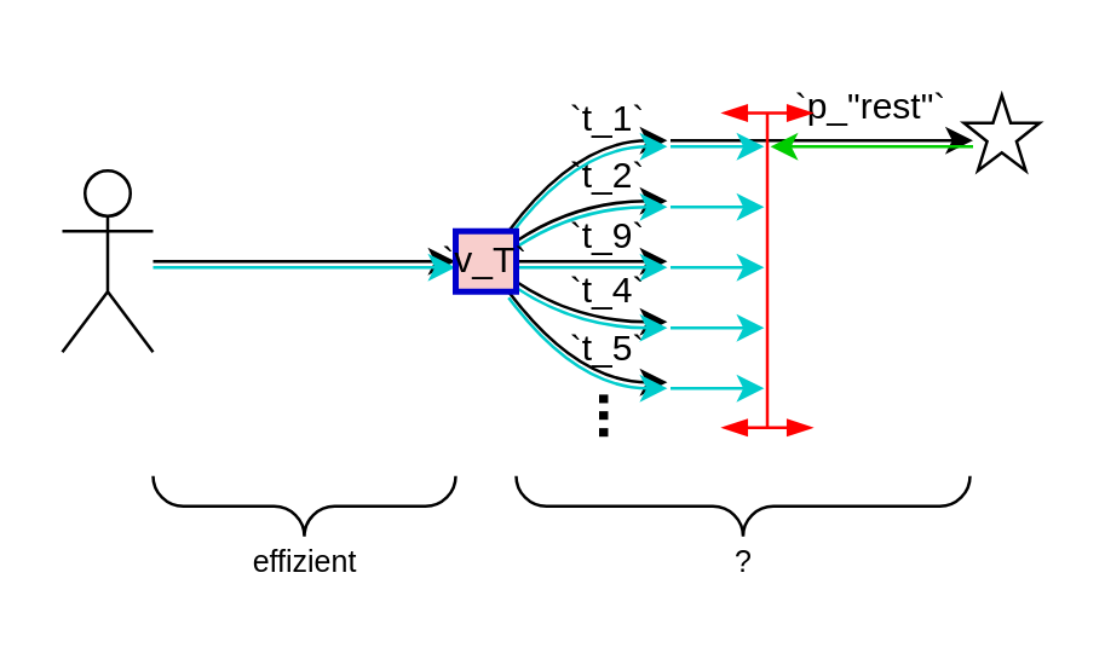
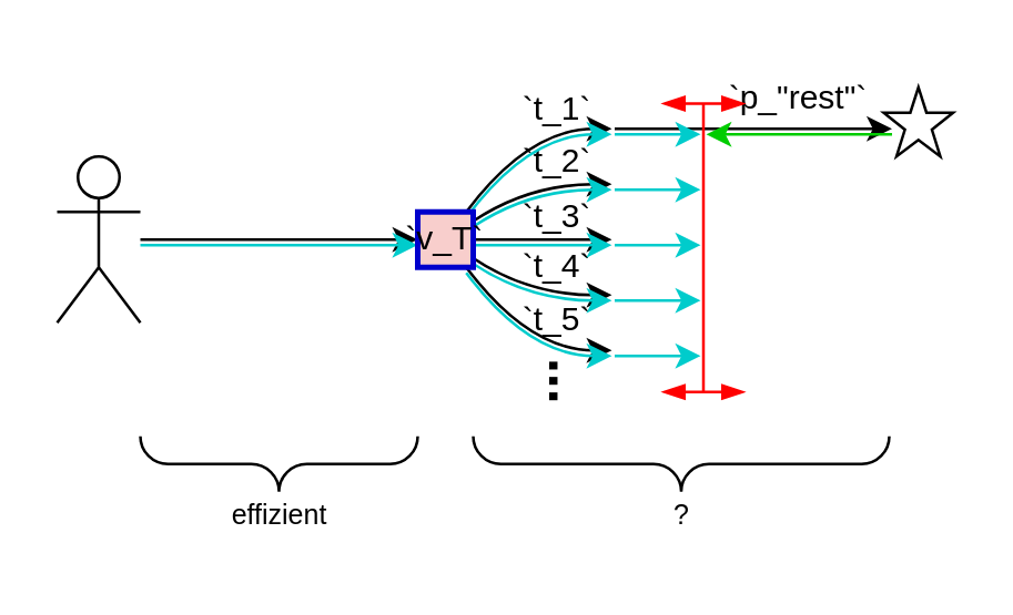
- <mxCell id="12" value="`t_9`" style="text;html=1;align=center;verticalAlign=middle;resizable=0;points=[];autosize=1;strokeColor=none;fillColor=none;" parent="1" vertex="1"><mxGeometry x="175" y="63" width="50" height="30" as="geometry" /></mxCell>
+ <mxCell id="12" value="`t_3`" style="text;html=1;align=center;verticalAlign=middle;resizable=0;points=[];autosize=1;strokeColor=none;fillColor=none;" parent="1" vertex="1"><mxGeometry x="175" y="63" width="50" height="30" as="geometry" /></mxCell>
